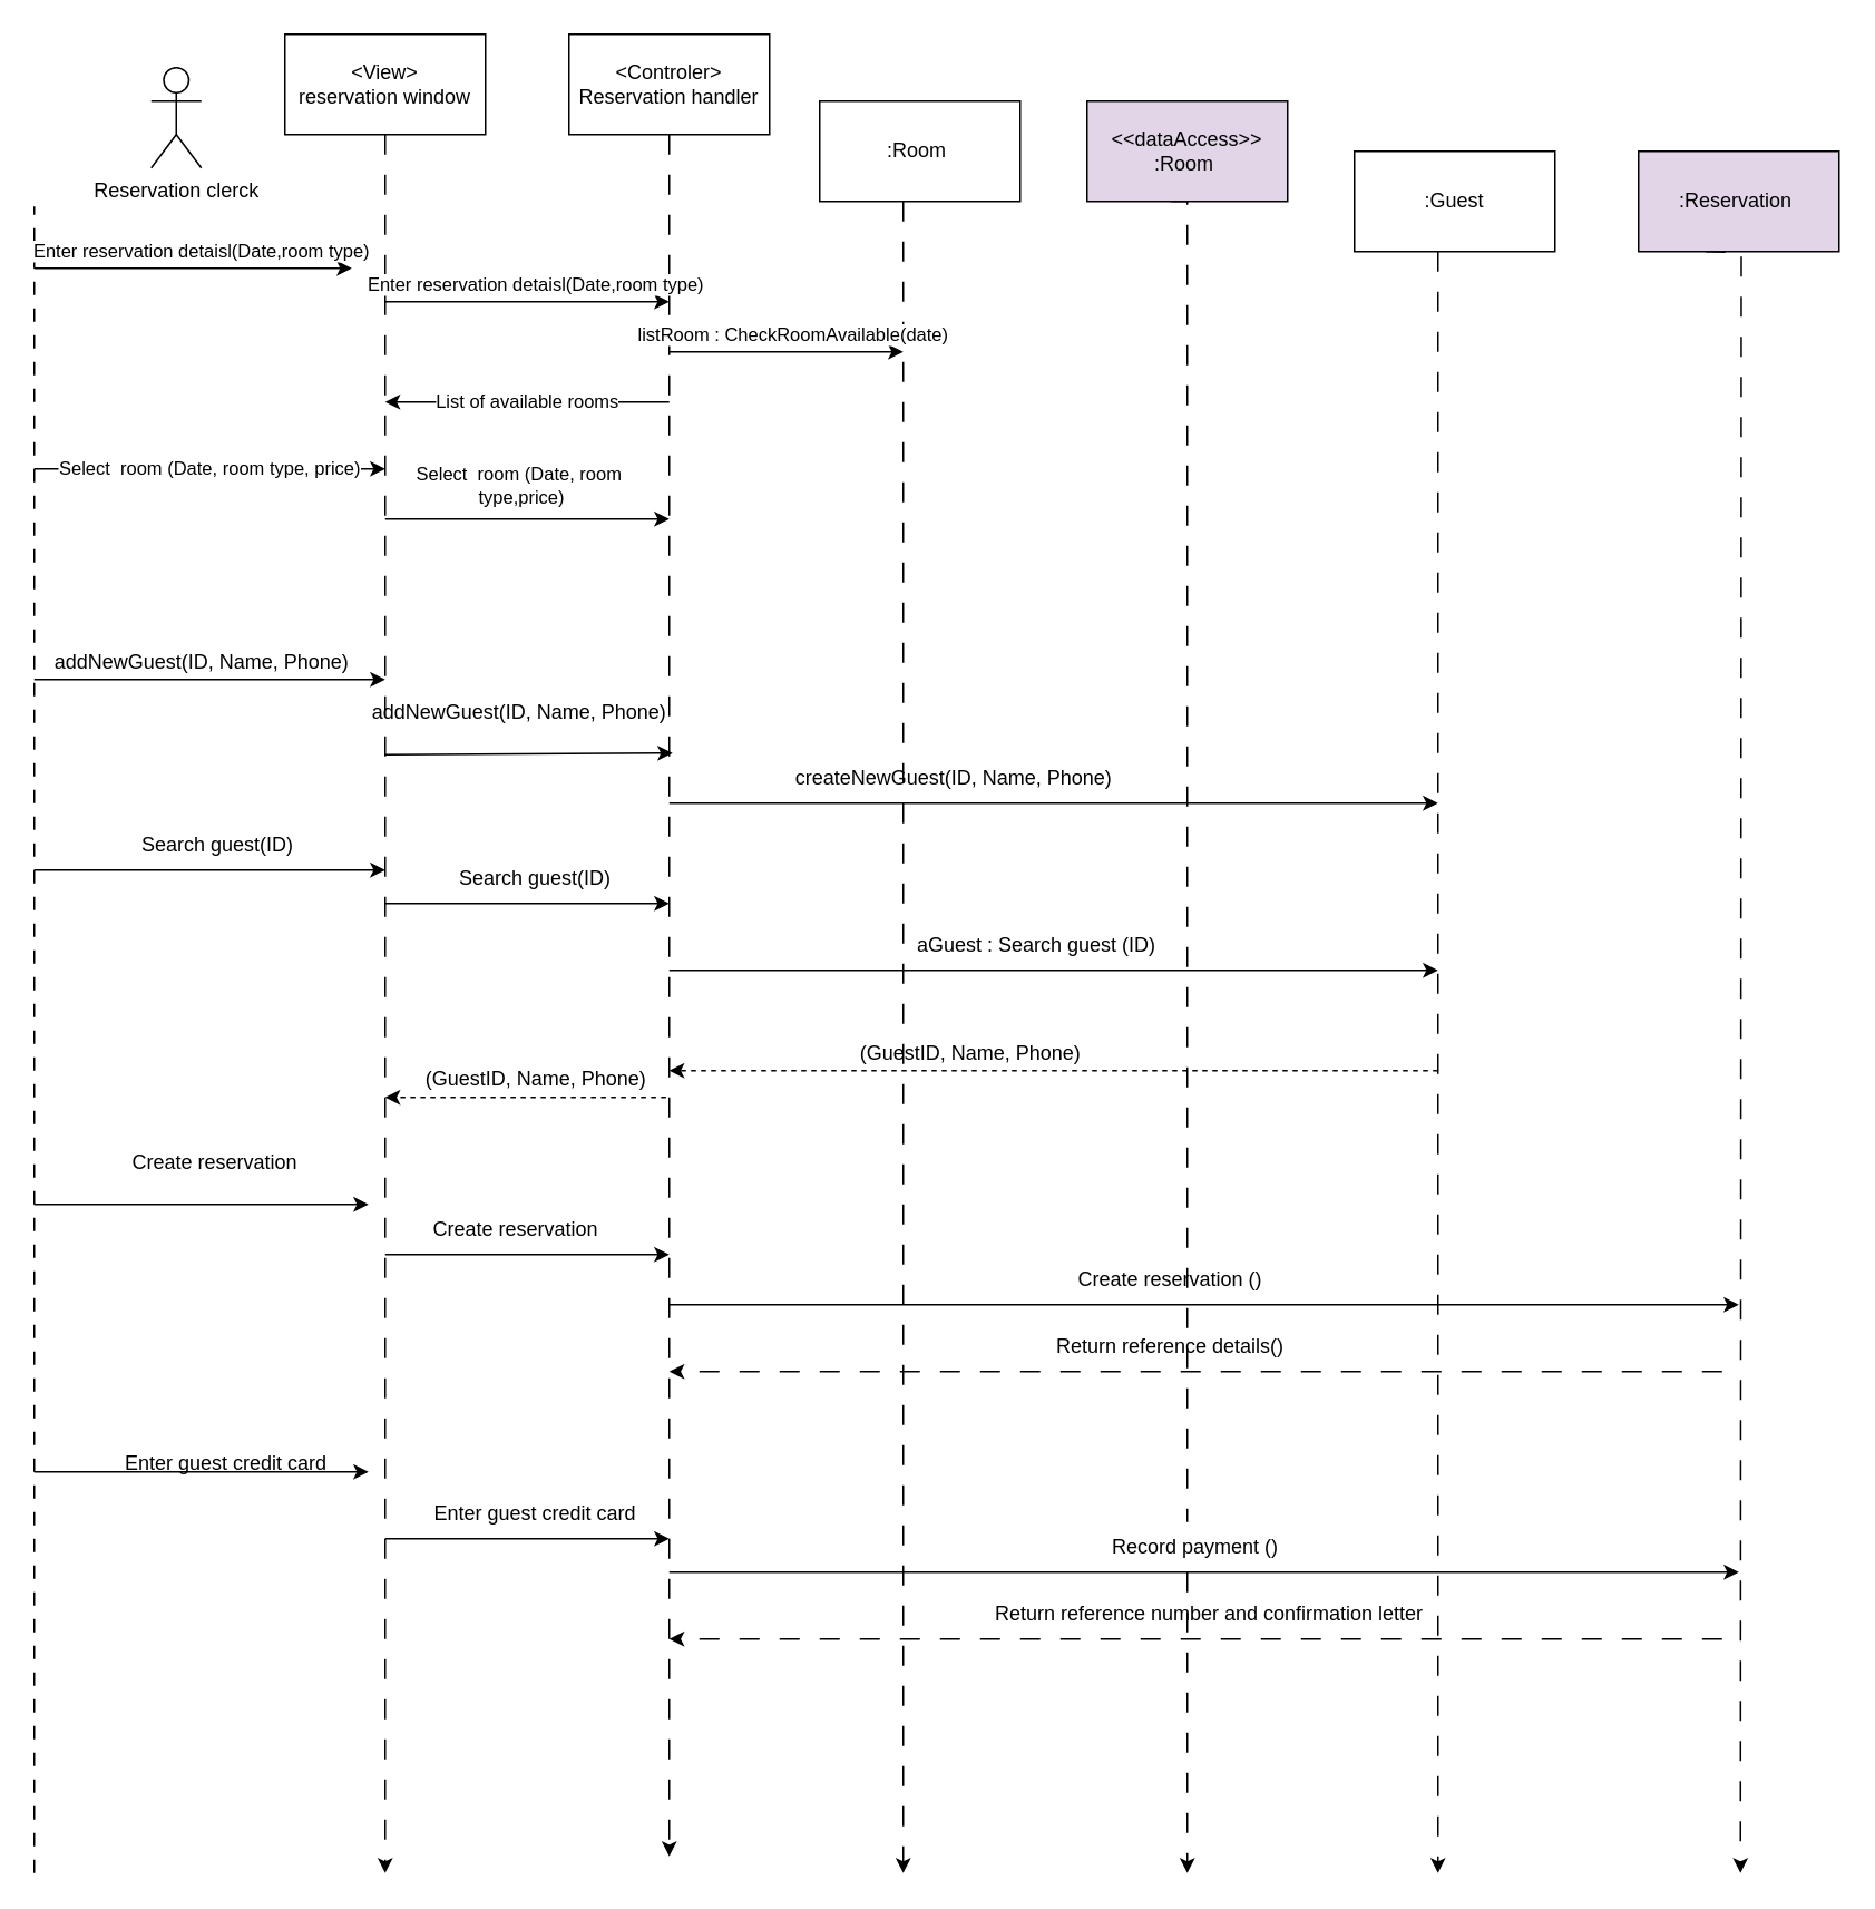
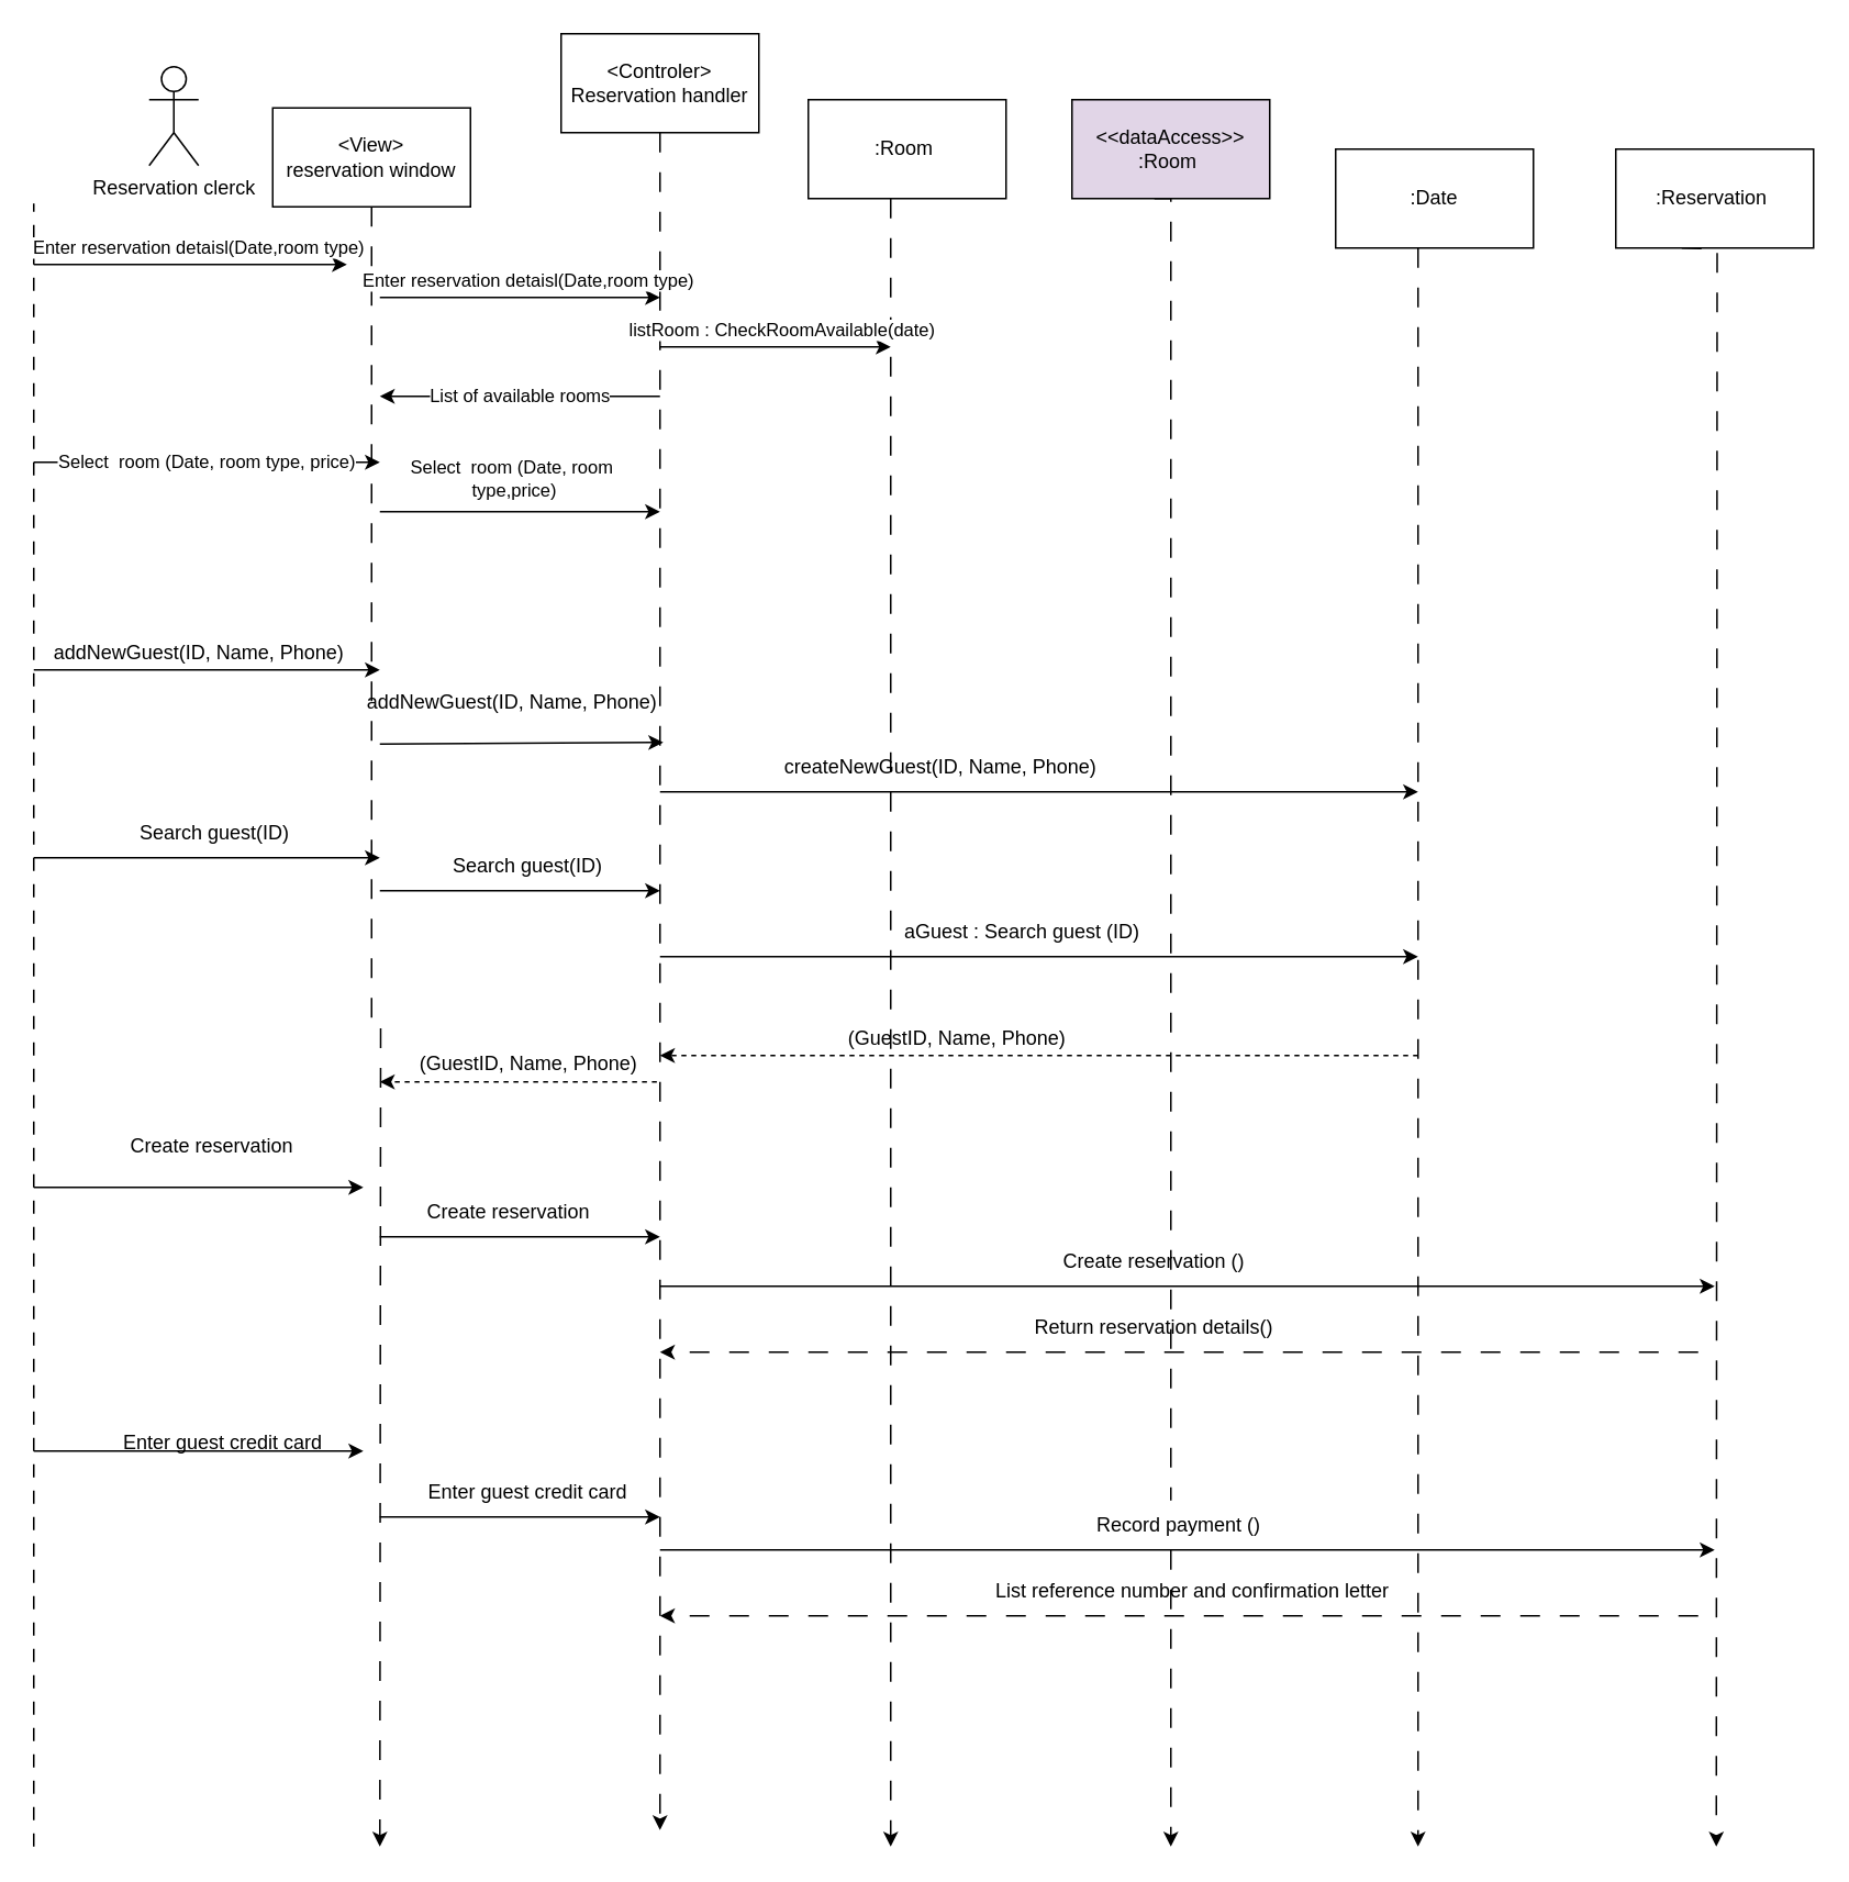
- <mxCell id="5" value="&amp;lt;View&amp;gt;&lt;br&gt;reservation window" style="rounded=0;whiteSpace=wrap;html=1;" parent="1" vertex="1"><mxGeometry x="170" y="20" width="120" height="60" as="geometry" /></mxCell>
+ <mxCell id="5" value="&amp;lt;View&amp;gt;&lt;br&gt;reservation window" style="rounded=0;whiteSpace=wrap;html=1;" parent="1" vertex="1"><mxGeometry x="165" y="65" width="120" height="60" as="geometry" /></mxCell>
- <mxCell id="22" value=":Guest" style="rounded=0;whiteSpace=wrap;html=1;" parent="1" vertex="1"><mxGeometry x="810" y="90" width="120" height="60" as="geometry" /></mxCell>
+ <mxCell id="22" value=":Date" style="rounded=0;whiteSpace=wrap;html=1;" parent="1" vertex="1"><mxGeometry x="810" y="90" width="120" height="60" as="geometry" /></mxCell>
- <mxCell id="41" value=":Reservation&amp;nbsp;" style="rounded=0;whiteSpace=wrap;html=1;fillColor=#e1d5e7;" parent="1" vertex="1"><mxGeometry x="980" y="90" width="120" height="60" as="geometry" /></mxCell>
+ <mxCell id="41" value=":Reservation&amp;nbsp;" style="rounded=0;whiteSpace=wrap;html=1;" parent="1" vertex="1"><mxGeometry x="980" y="90" width="120" height="60" as="geometry" /></mxCell>
- <mxCell id="45" value="Return reference details()" style="text;html=1;strokeColor=none;fillColor=none;align=center;verticalAlign=middle;whiteSpace=wrap;rounded=0;" parent="1" vertex="1"><mxGeometry x="510" y="790" width="380" height="30" as="geometry" /></mxCell>
+ <mxCell id="45" value="Return reservation details()" style="text;html=1;strokeColor=none;fillColor=none;align=center;verticalAlign=middle;whiteSpace=wrap;rounded=0;" parent="1" vertex="1"><mxGeometry x="510" y="790" width="380" height="30" as="geometry" /></mxCell>
- <mxCell id="54" value="Return reference number and confirmation letter&amp;nbsp;" style="text;html=1;strokeColor=none;fillColor=none;align=center;verticalAlign=middle;whiteSpace=wrap;rounded=0;" parent="1" vertex="1"><mxGeometry x="520" y="950" width="410" height="30" as="geometry" /></mxCell>
+ <mxCell id="54" value="List reference number and confirmation letter&amp;nbsp;" style="text;html=1;strokeColor=none;fillColor=none;align=center;verticalAlign=middle;whiteSpace=wrap;rounded=0;" parent="1" vertex="1"><mxGeometry x="520" y="950" width="410" height="30" as="geometry" /></mxCell>
